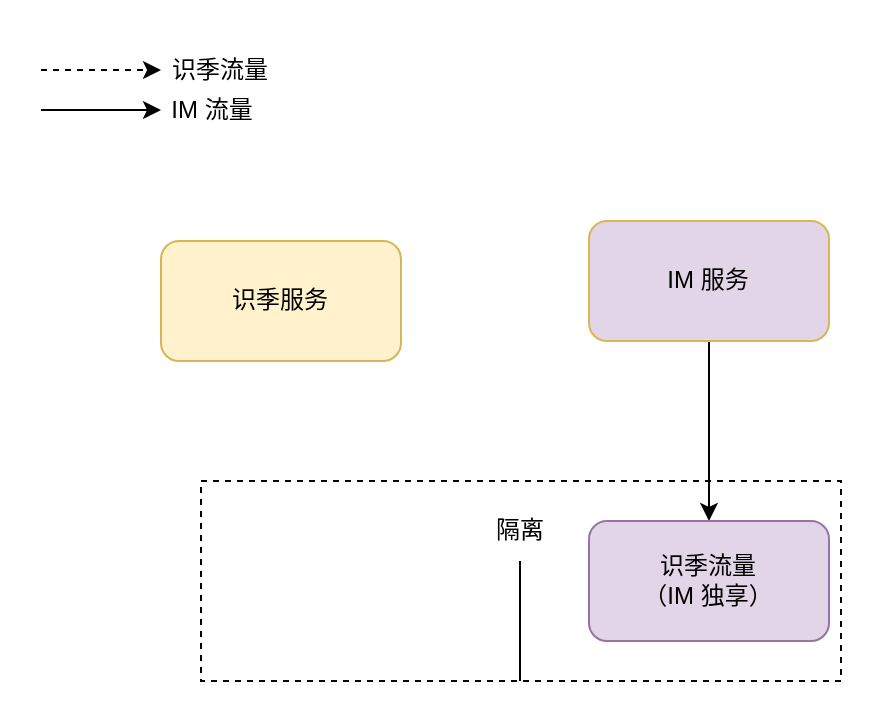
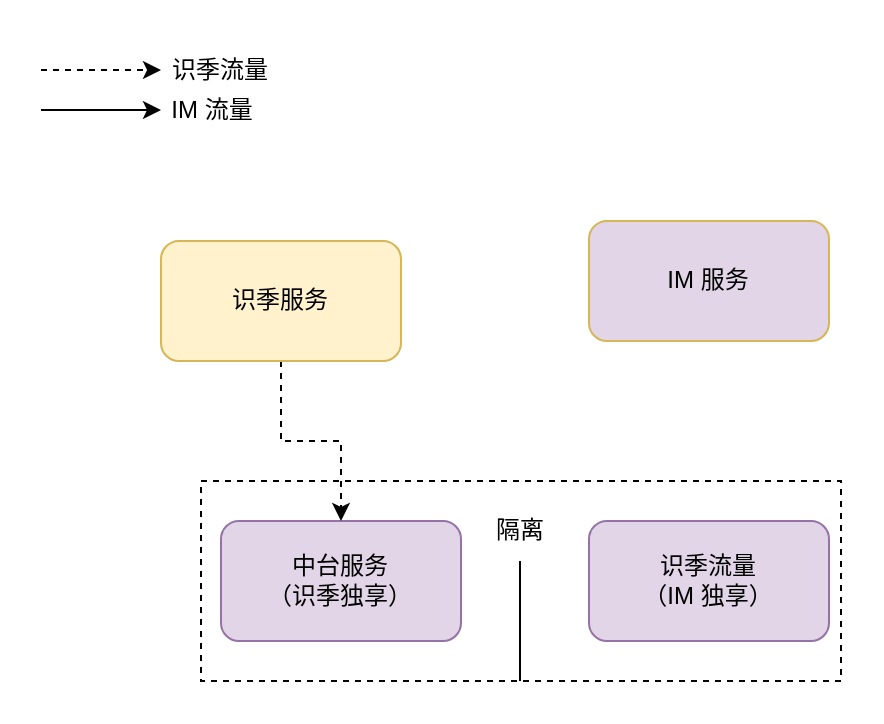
- <mxCell id="10" value="" style="edgeStyle=orthogonalEdgeStyle;rounded=0;orthogonalLoop=1;jettySize=auto;html=1;" edge="1" parent="1" source="11" target="12"><mxGeometry relative="1" as="geometry" /></mxCell>
+ <mxCell id="8" value="" style="edgeStyle=orthogonalEdgeStyle;rounded=0;orthogonalLoop=1;jettySize=auto;html=1;dashed=1;" edge="1" parent="1" source="9" target="7"><mxGeometry relative="1" as="geometry" /></mxCell>
+ <mxCell id="7" value="中台服务&lt;br&gt;（识季独享）" style="rounded=1;whiteSpace=wrap;html=1;fillColor=#e1d5e7;strokeColor=#9673a6;" vertex="1" parent="1"><mxGeometry x="110" y="260" width="120" height="60" as="geometry" /></mxCell>
